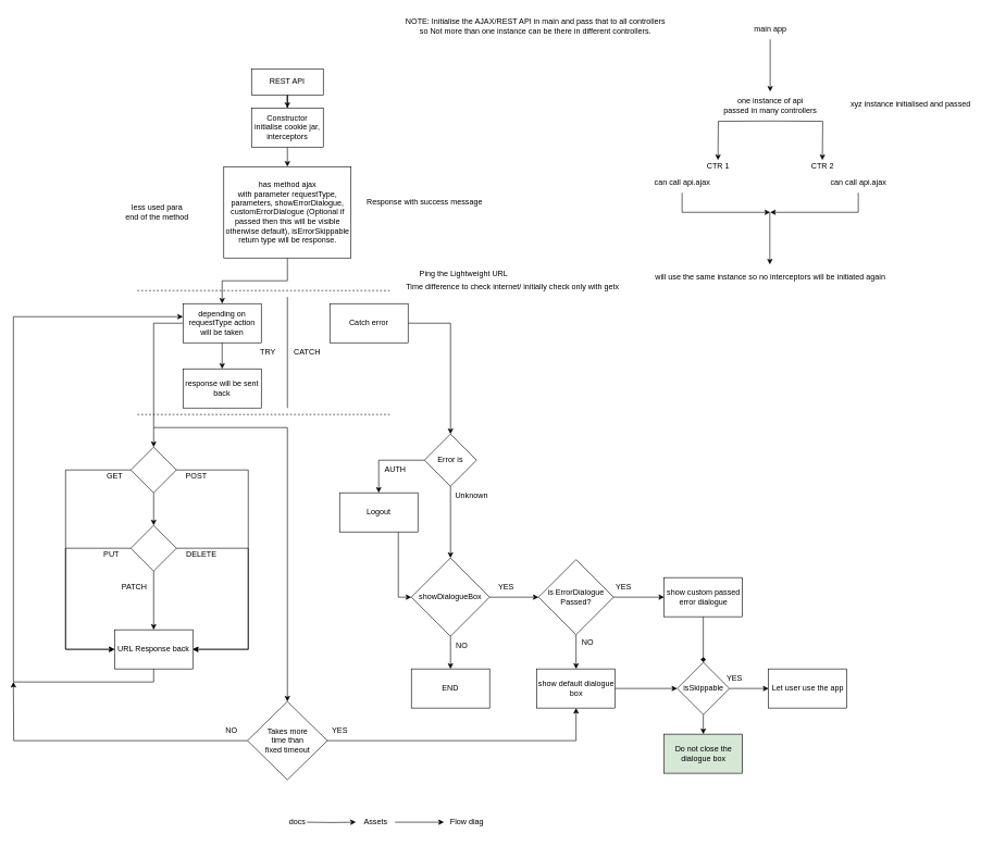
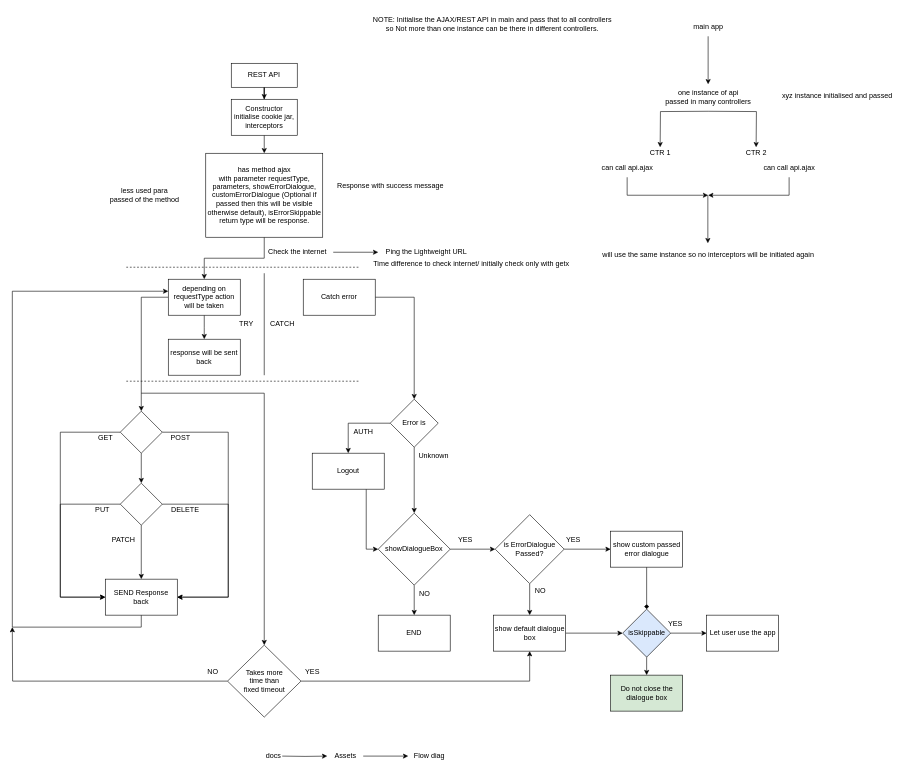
- <mxCell id="89" value="less used para &lt;br&gt;end of the method" style="text;html=1;align=center;verticalAlign=middle;resizable=0;points=[];autosize=1;strokeColor=none;fillColor=none;" vertex="1" parent="1"><mxGeometry x="180" y="305" width="120" height="40" as="geometry" /></mxCell>
+ <mxCell id="89" value="less used para &lt;br&gt;passed of the method" style="text;html=1;align=center;verticalAlign=middle;resizable=0;points=[];autosize=1;strokeColor=none;fillColor=none;" vertex="1" parent="1"><mxGeometry x="180" y="305" width="120" height="40" as="geometry" /></mxCell>
+ <mxCell id="86" value="Check the internet" style="text;html=1;align=center;verticalAlign=middle;resizable=0;points=[];autosize=1;strokeColor=none;fillColor=none;" vertex="1" parent="1"><mxGeometry x="435" y="405" width="120" height="30" as="geometry" /></mxCell>
+ <mxCell id="85" value="" style="edgeStyle=orthogonalEdgeStyle;rounded=0;orthogonalLoop=1;jettySize=auto;html=1;" edge="1" parent="1" source="86" target="87"><mxGeometry relative="1" as="geometry" /></mxCell>
- <mxCell id="24" value="URL Response back" style="whiteSpace=wrap;html=1;" vertex="1" parent="1"><mxGeometry x="175" y="965" width="120" height="60" as="geometry" /></mxCell>
+ <mxCell id="24" value="SEND Response back" style="whiteSpace=wrap;html=1;" vertex="1" parent="1"><mxGeometry x="175" y="965" width="120" height="60" as="geometry" /></mxCell>
- <mxCell id="75" value="isSkippable" style="rhombus;whiteSpace=wrap;html=1;rounded=0;" vertex="1" parent="1"><mxGeometry x="1037.5" y="1015" width="80" height="80" as="geometry" /></mxCell>
+ <mxCell id="75" value="isSkippable" style="rhombus;whiteSpace=wrap;html=1;rounded=0;fillColor=#dae8fc;" vertex="1" parent="1"><mxGeometry x="1037.5" y="1015" width="80" height="80" as="geometry" /></mxCell>
